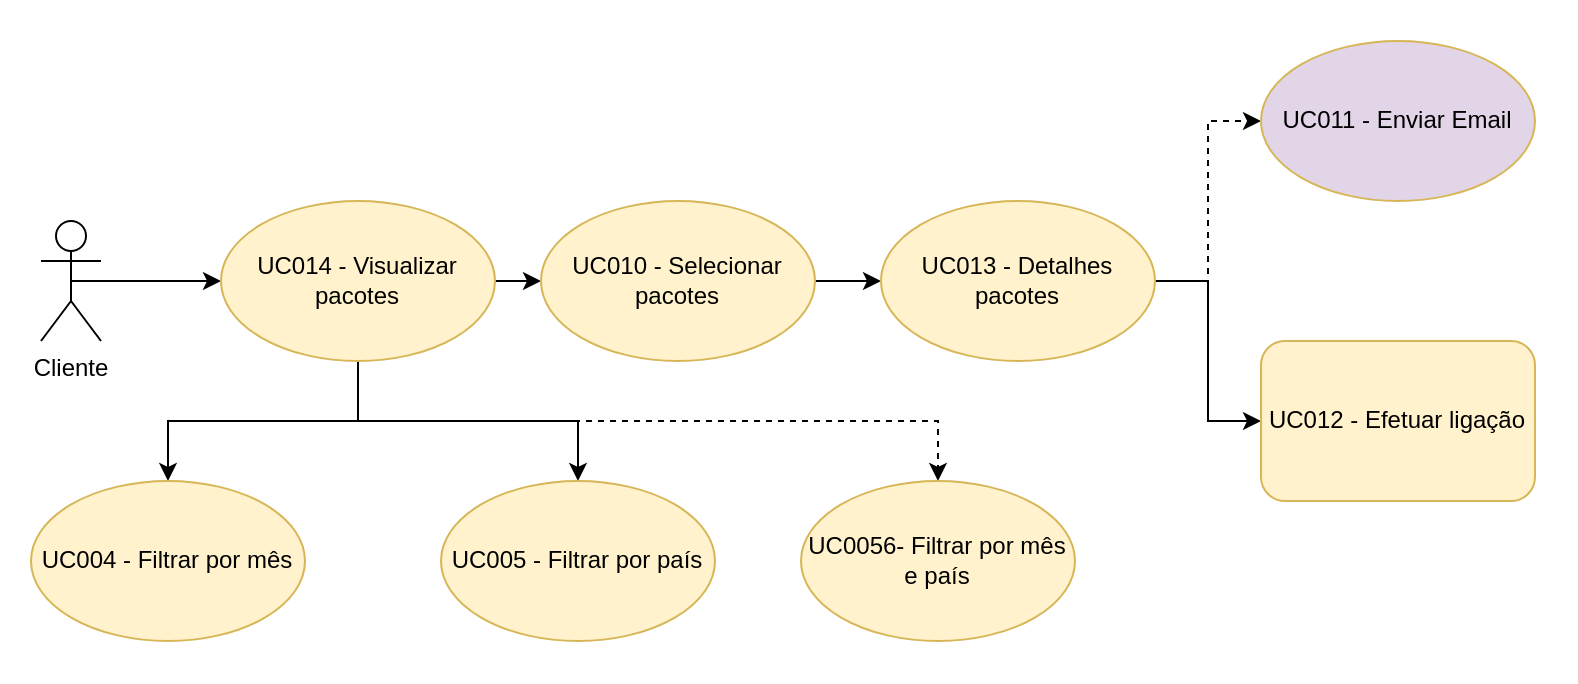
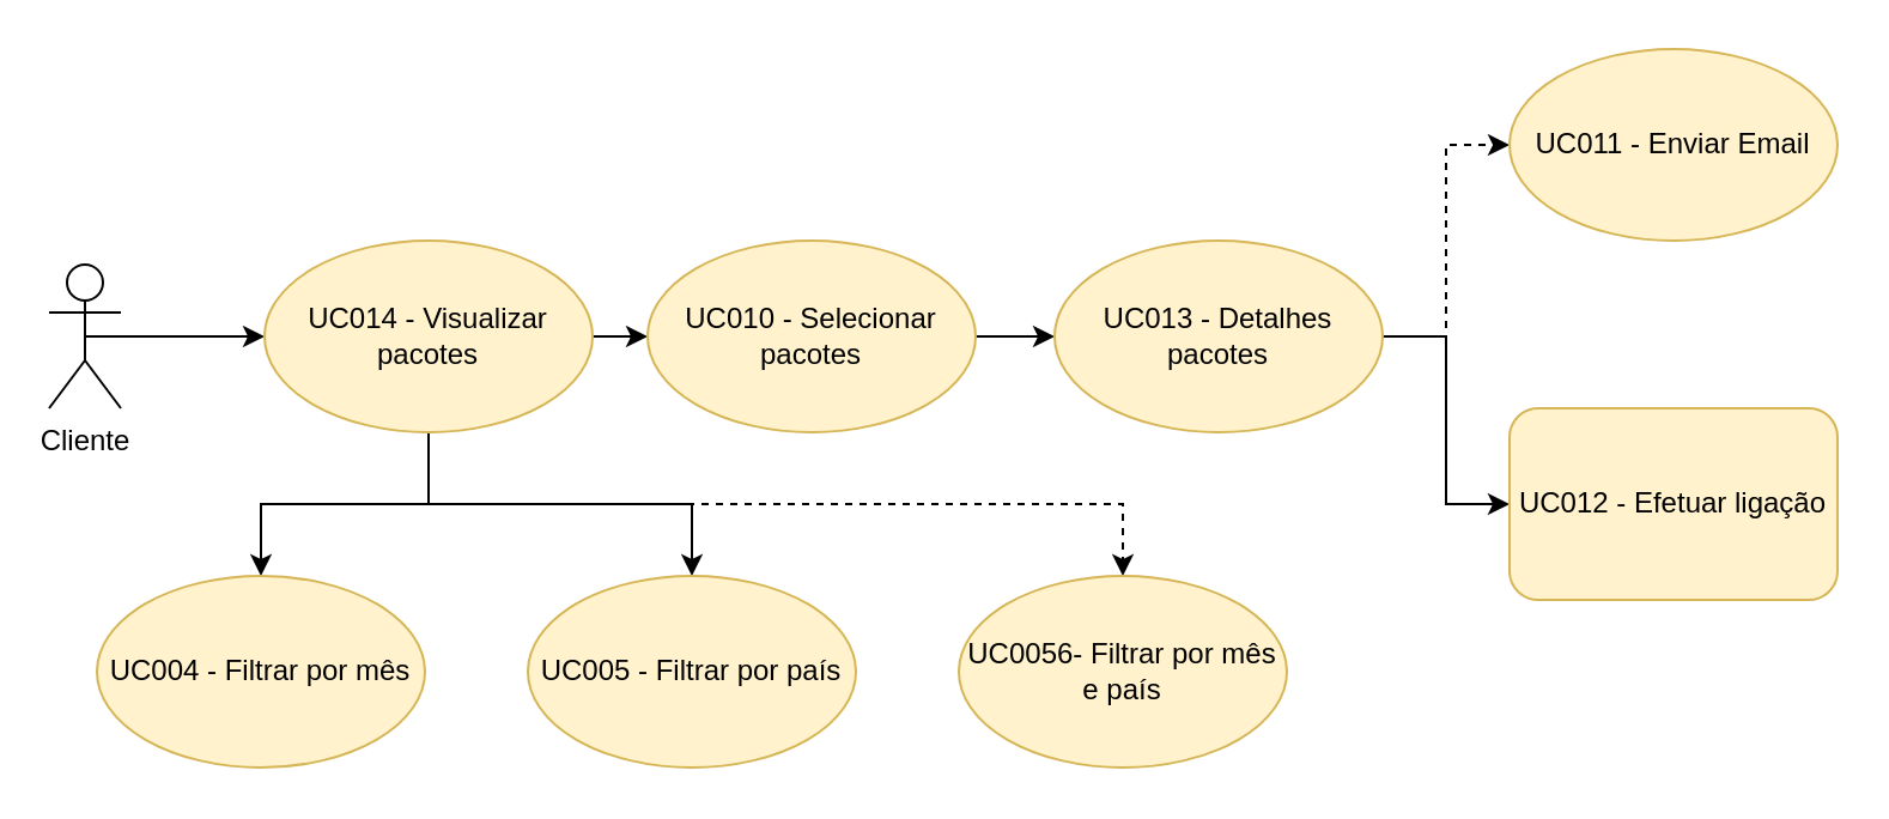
- <mxCell id="14" value="UC011 - Enviar Email" style="ellipse;whiteSpace=wrap;html=1;fillColor=#e1d5e7;strokeColor=#d6b656;" vertex="1" parent="1"><mxGeometry x="630" y="20" width="137" height="80" as="geometry" /></mxCell>
+ <mxCell id="14" value="UC011 - Enviar Email" style="ellipse;whiteSpace=wrap;html=1;fillColor=#fff2cc;strokeColor=#d6b656;" vertex="1" parent="1"><mxGeometry x="630" y="20" width="137" height="80" as="geometry" /></mxCell>
- <mxCell id="16" value="UC004 - Filtrar por mês" style="ellipse;whiteSpace=wrap;html=1;fillColor=#fff2cc;strokeColor=#d6b656;" vertex="1" parent="1"><mxGeometry x="15" y="240" width="137" height="80" as="geometry" /></mxCell>
+ <mxCell id="16" value="UC004 - Filtrar por mês" style="ellipse;whiteSpace=wrap;html=1;fillColor=#fff2cc;strokeColor=#d6b656;" vertex="1" parent="1"><mxGeometry x="40" y="240" width="137" height="80" as="geometry" /></mxCell>
